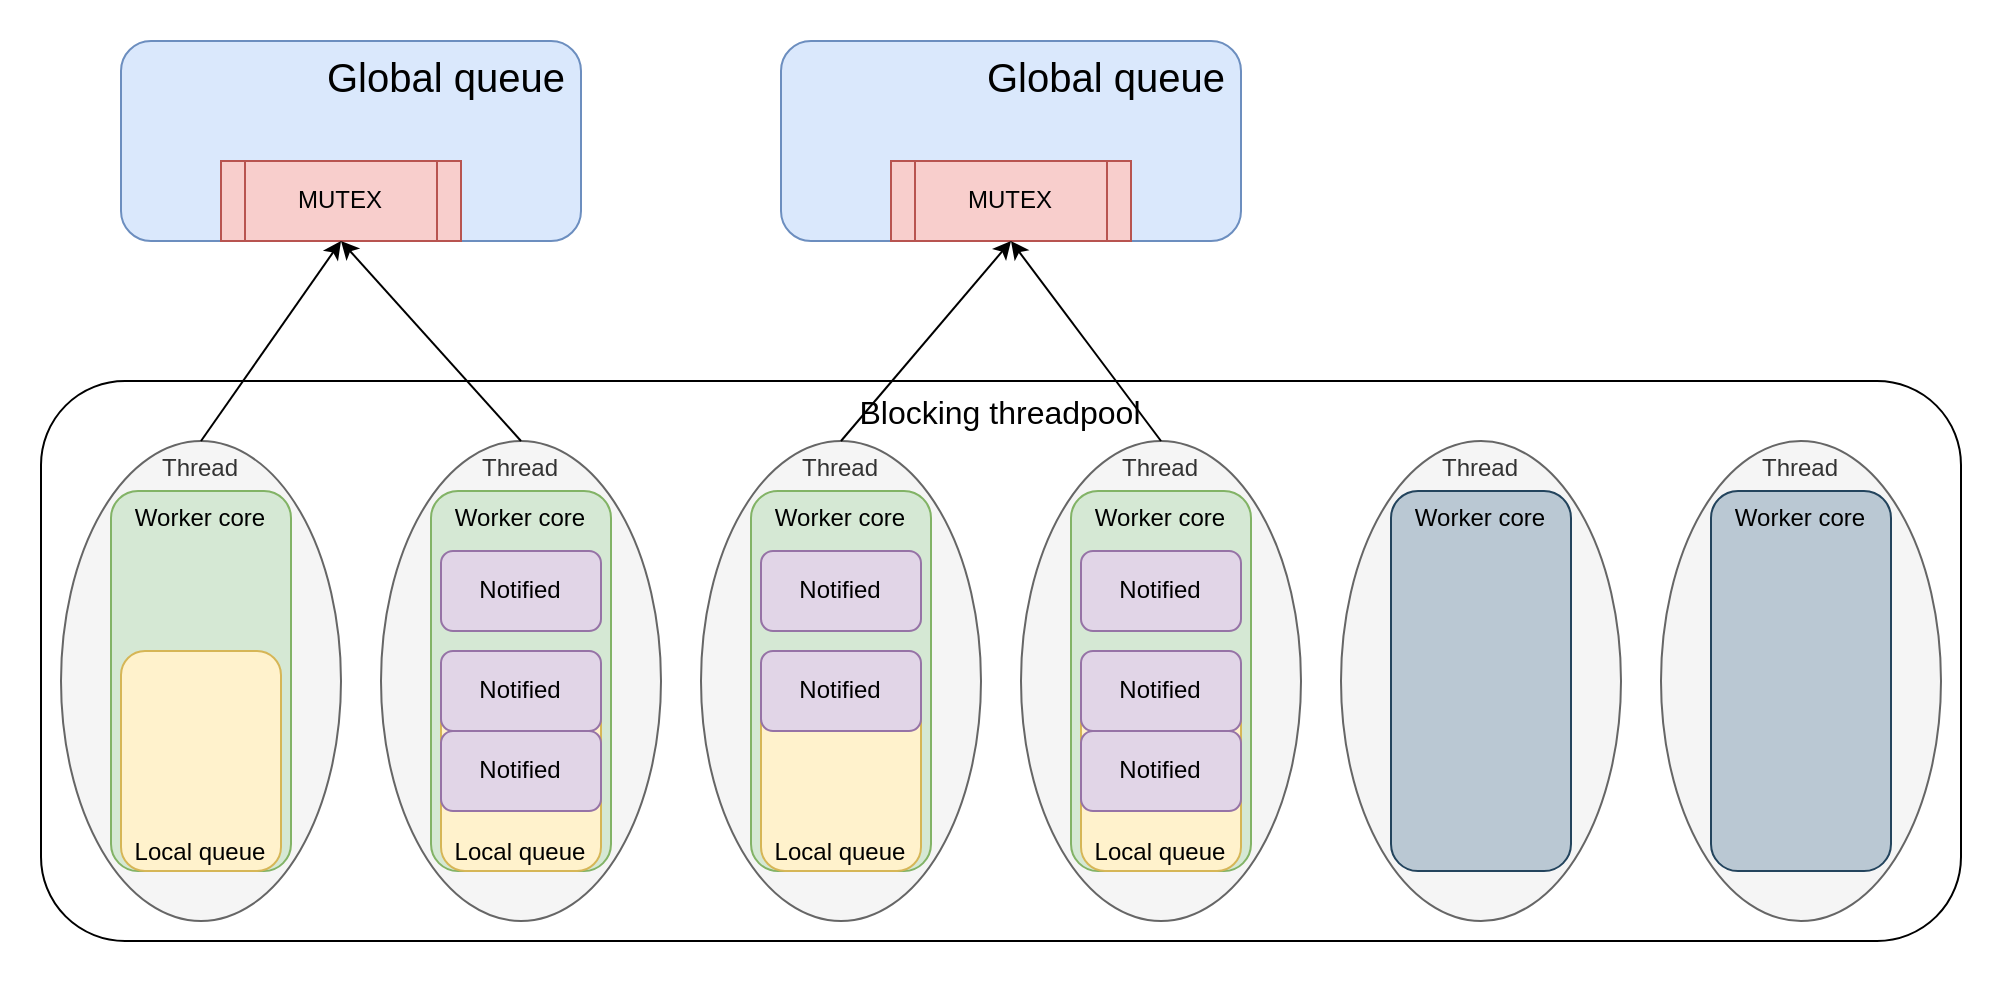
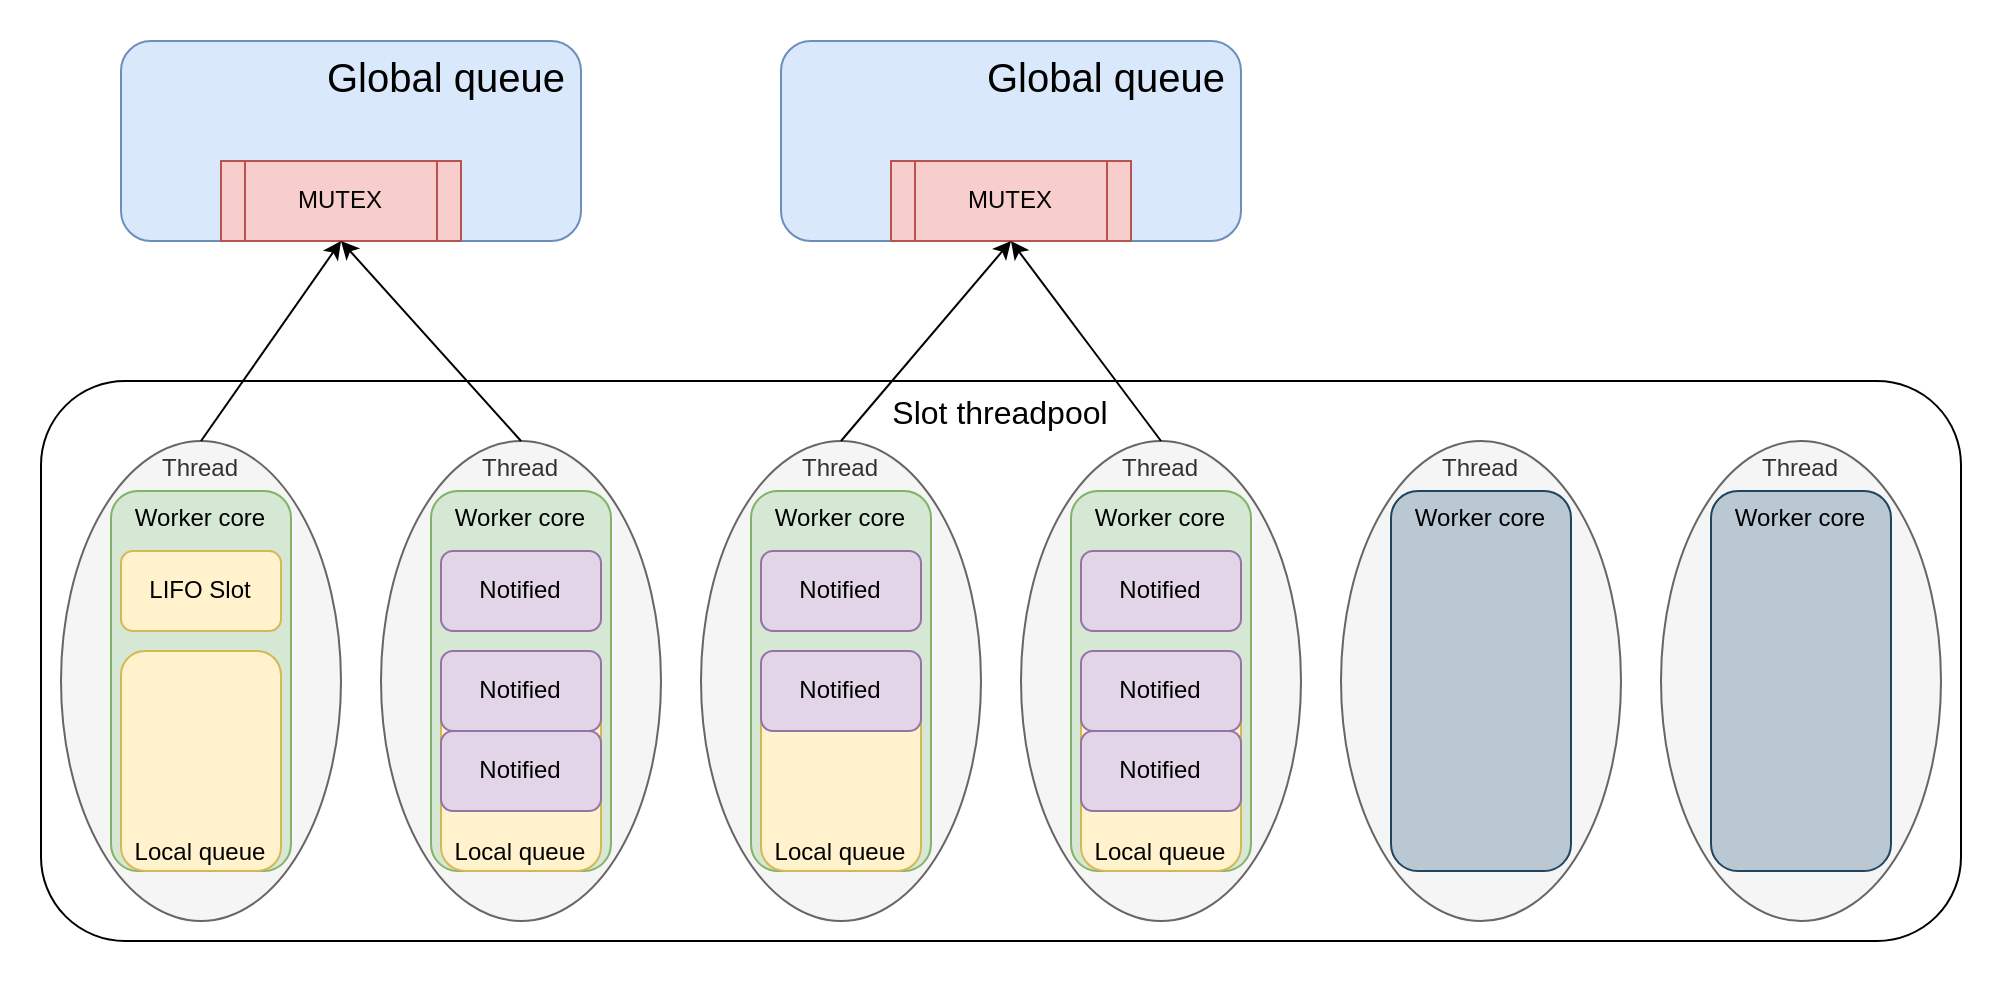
- <mxCell id="4" value="Blocking threadpool" style="rounded=1;whiteSpace=wrap;html=1;fillColor=none;verticalAlign=top;strokeColor=#000000;fontSize=16;" parent="1" vertex="1"><mxGeometry x="20" y="190" width="960" height="280" as="geometry" /></mxCell>
+ <mxCell id="4" value="Slot threadpool" style="rounded=1;whiteSpace=wrap;html=1;fillColor=none;verticalAlign=top;strokeColor=#000000;fontSize=16;" parent="1" vertex="1"><mxGeometry x="20" y="190" width="960" height="280" as="geometry" /></mxCell>
+ <mxCell id="8" value="LIFO Slot" style="rounded=1;whiteSpace=wrap;html=1;fillColor=#fff2cc;strokeColor=#d6b656;" parent="1" vertex="1"><mxGeometry x="60" y="275" width="80" height="40" as="geometry" /></mxCell>
